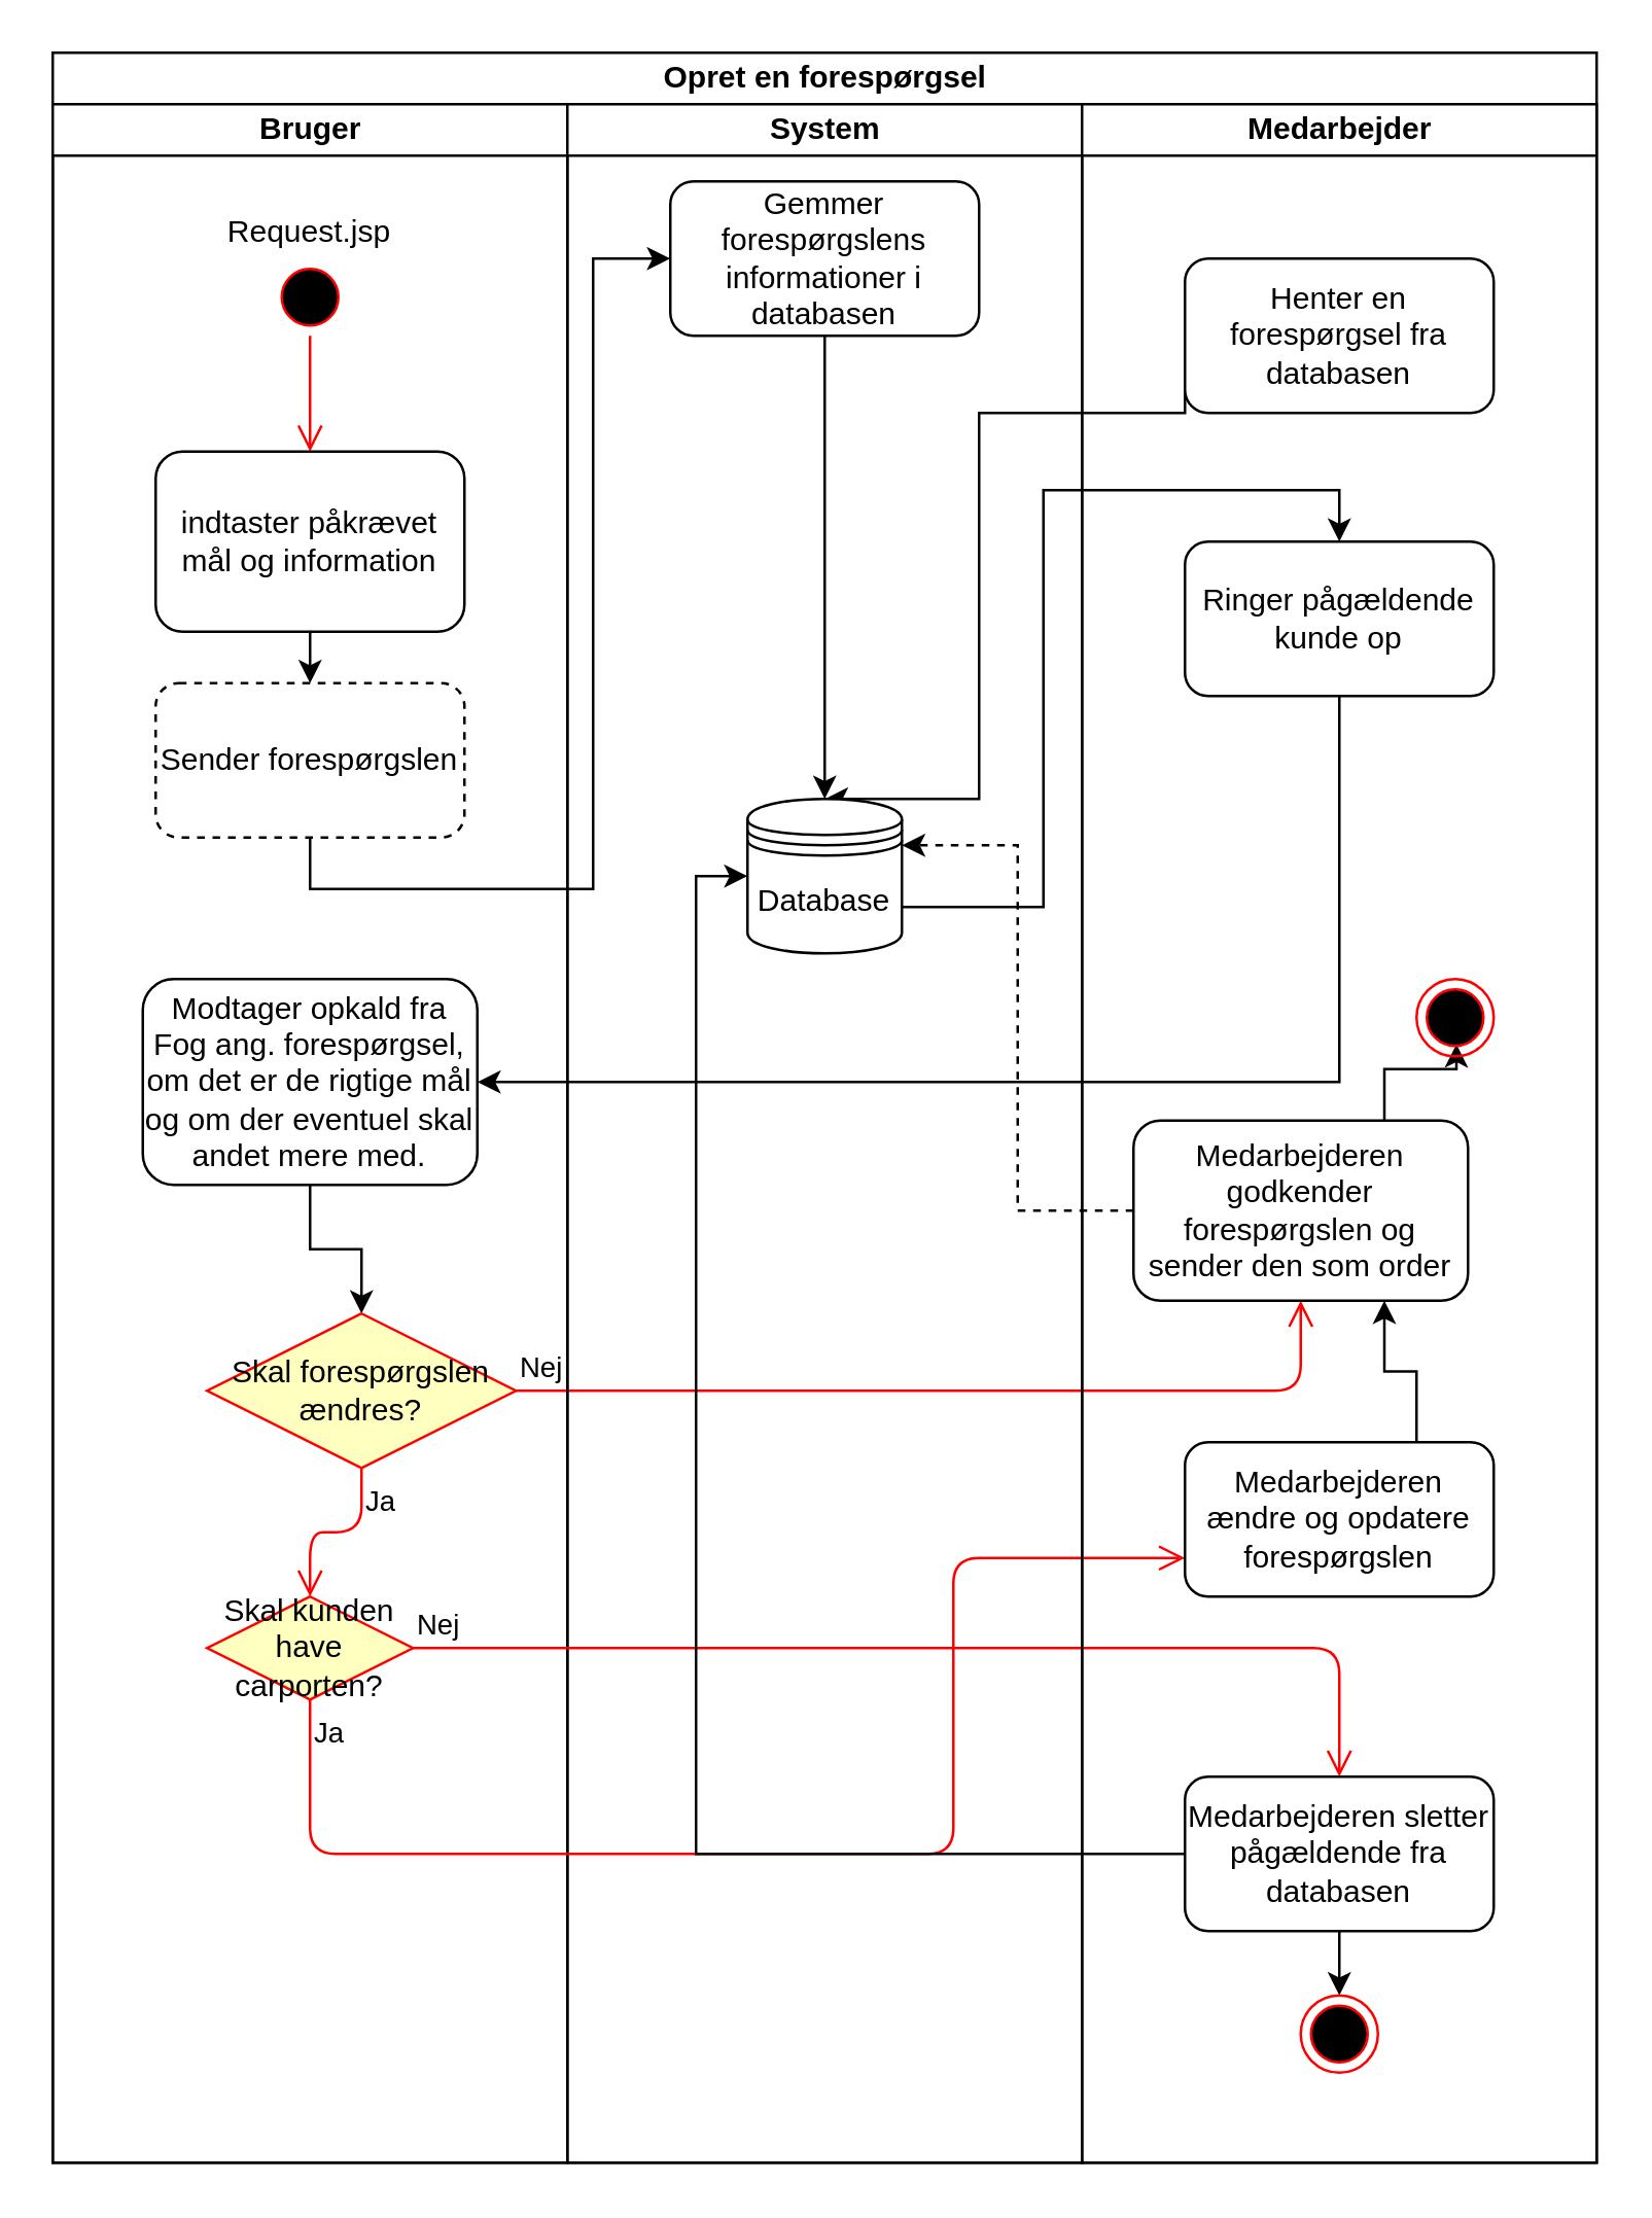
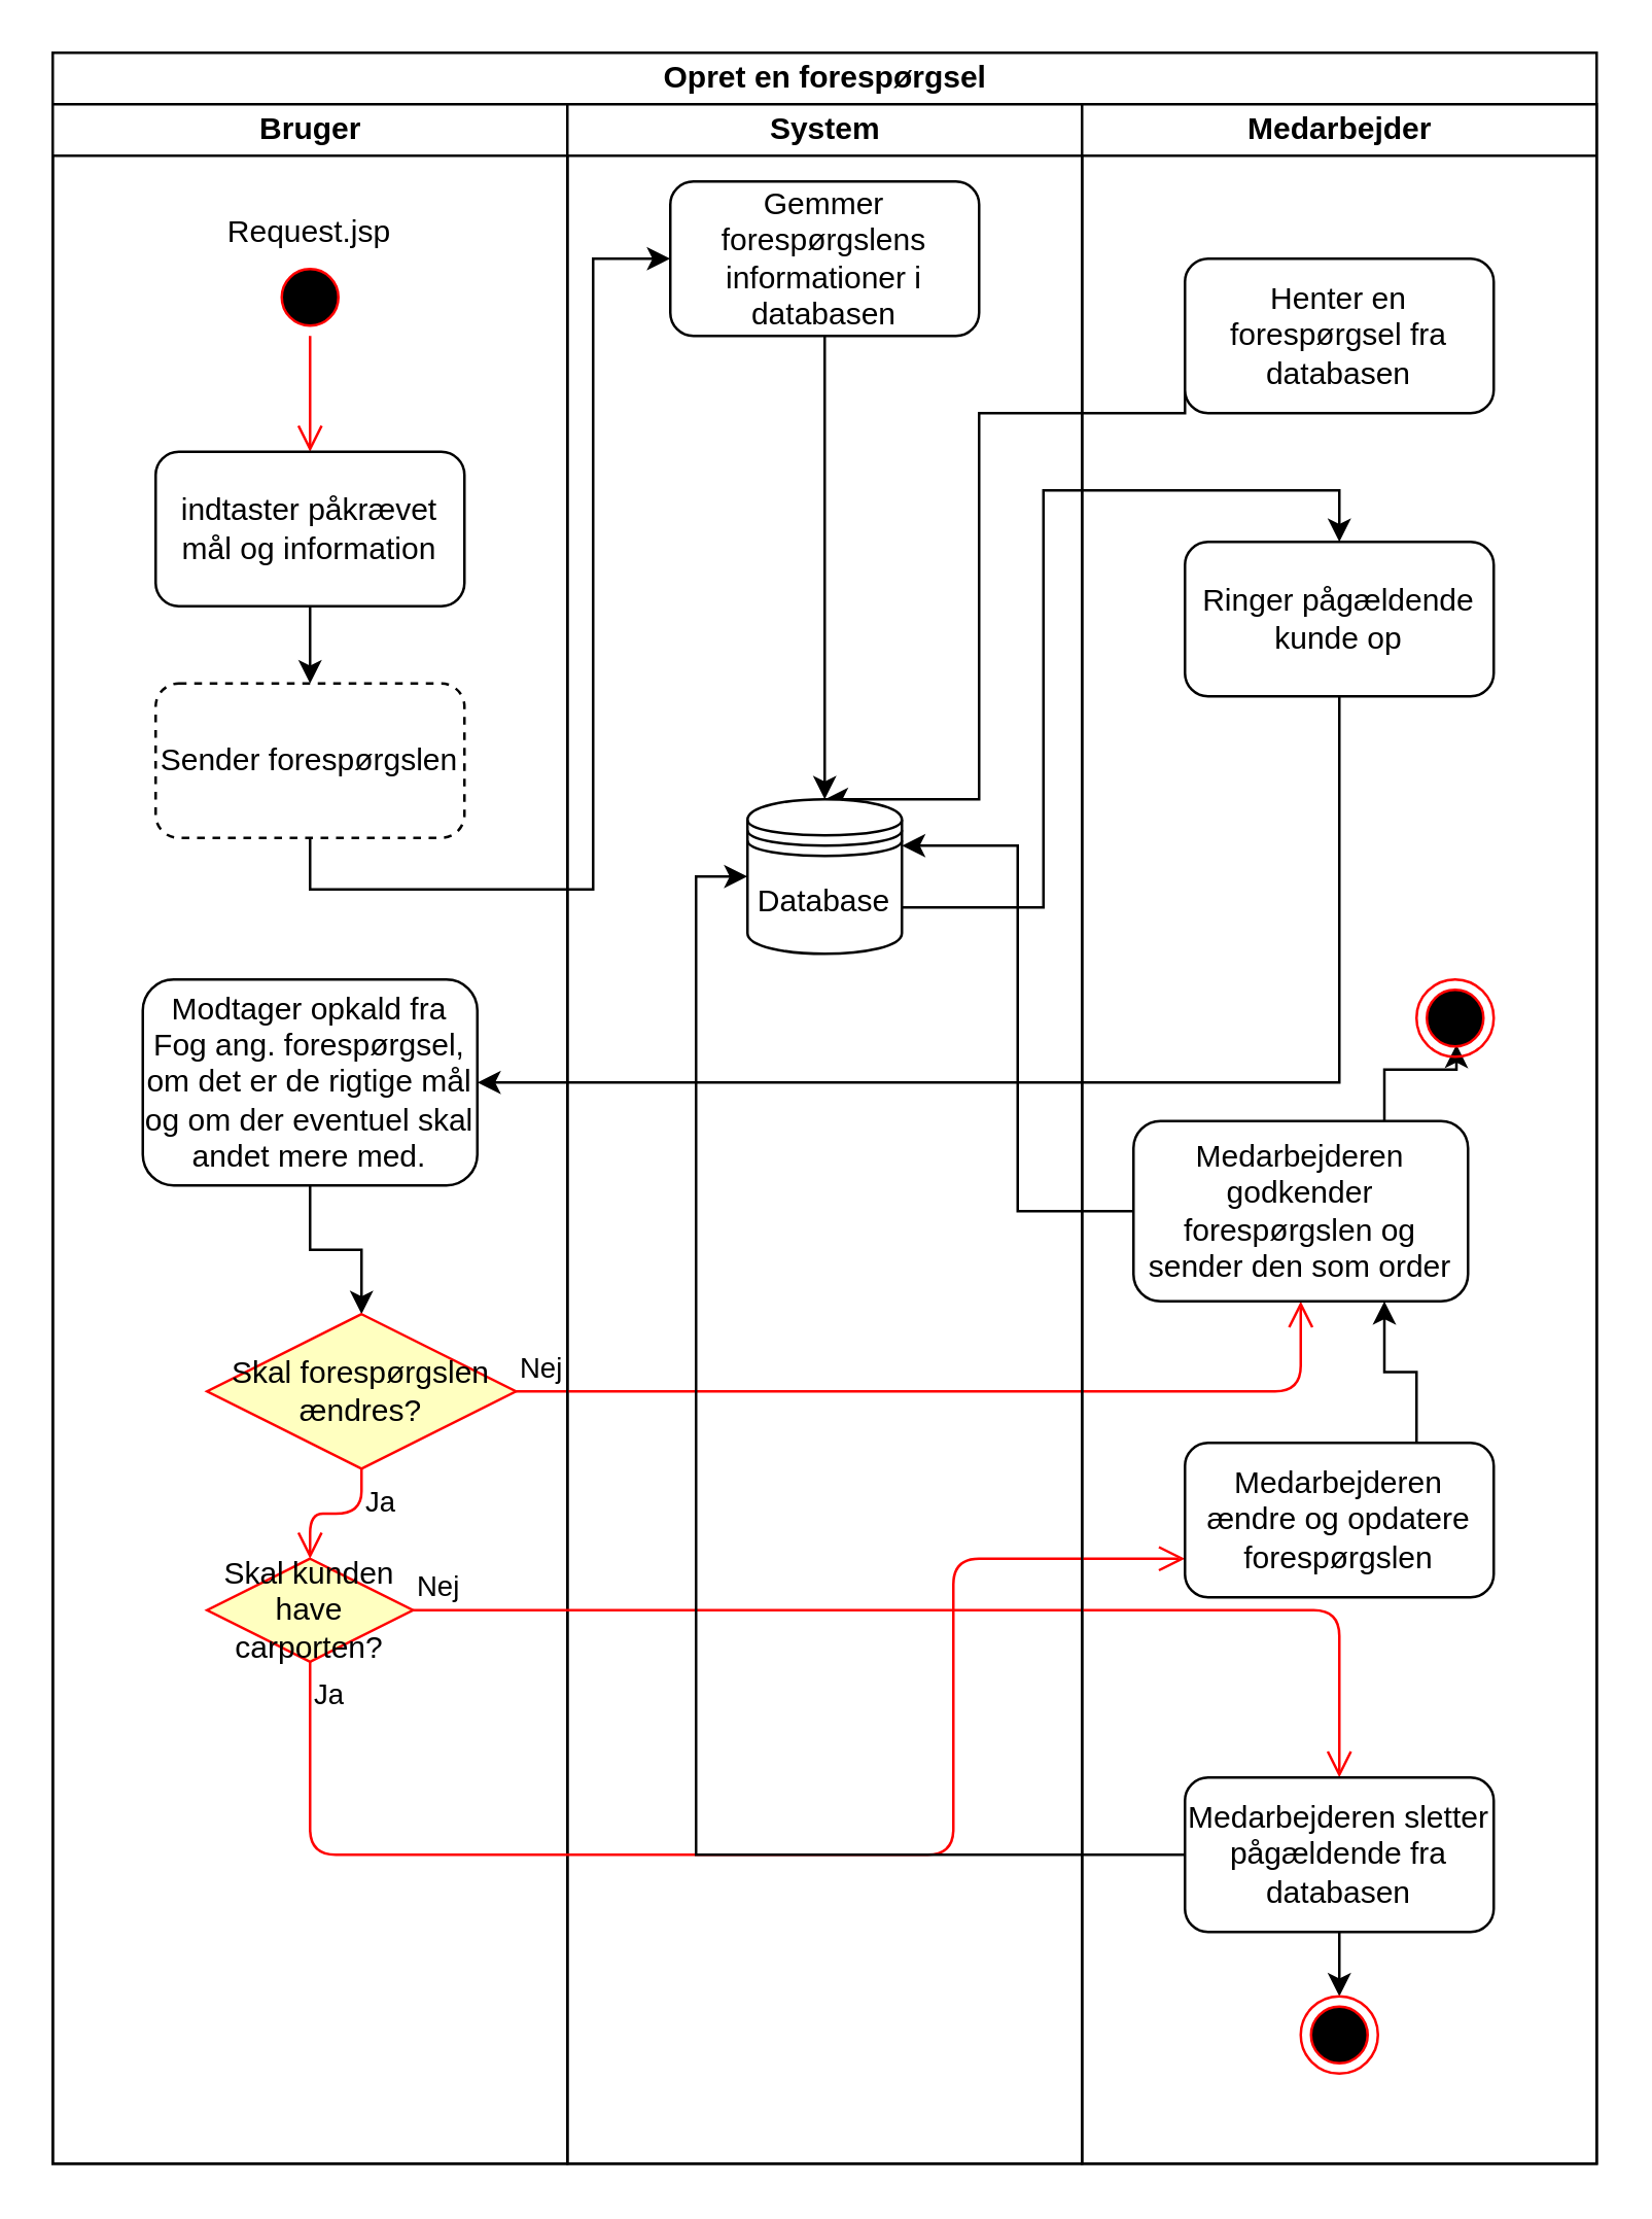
- <mxCell id="36" value="indtaster påkrævet mål og information" style="rounded=1;whiteSpace=wrap;html=1;" parent="1" vertex="1"><mxGeometry x="60" y="175" width="120" height="70" as="geometry" /></mxCell>
+ <mxCell id="36" value="indtaster påkrævet mål og information" style="rounded=1;whiteSpace=wrap;html=1;" parent="1" vertex="1"><mxGeometry x="60" y="175" width="120" height="60" as="geometry" /></mxCell>
- <mxCell id="16" style="edgeStyle=orthogonalEdgeStyle;rounded=0;orthogonalLoop=1;jettySize=auto;html=1;exitX=0;exitY=0.5;exitDx=0;exitDy=0;entryX=1;entryY=0.3;entryDx=0;entryDy=0;dashed=1;" parent="2" source="30" target="20" edge="1"><mxGeometry relative="1" as="geometry" /></mxCell>
+ <mxCell id="16" style="edgeStyle=orthogonalEdgeStyle;rounded=0;orthogonalLoop=1;jettySize=auto;html=1;exitX=0;exitY=0.5;exitDx=0;exitDy=0;entryX=1;entryY=0.3;entryDx=0;entryDy=0;" parent="2" source="30" target="20" edge="1"><mxGeometry relative="1" as="geometry" /></mxCell>
- <mxCell id="11" value="Skal kunden have carporten?" style="rhombus;whiteSpace=wrap;html=1;fillColor=#ffffc0;strokeColor=#ff0000;" parent="3" vertex="1"><mxGeometry x="60" y="580" width="80" height="40" as="geometry" /></mxCell>
+ <mxCell id="11" value="Skal kunden have carporten?" style="rhombus;whiteSpace=wrap;html=1;fillColor=#ffffc0;strokeColor=#ff0000;" parent="3" vertex="1"><mxGeometry x="60" y="565" width="80" height="40" as="geometry" /></mxCell>
